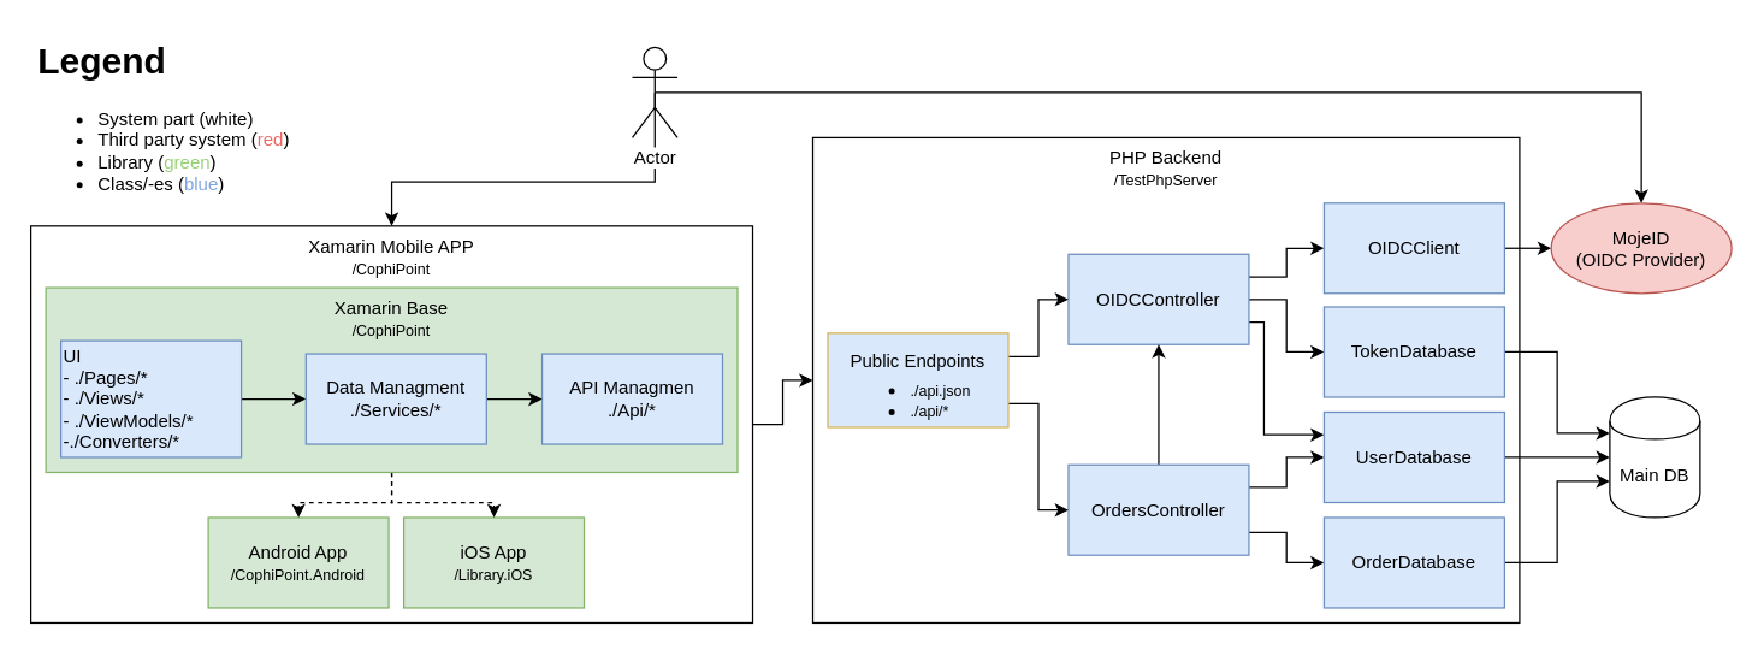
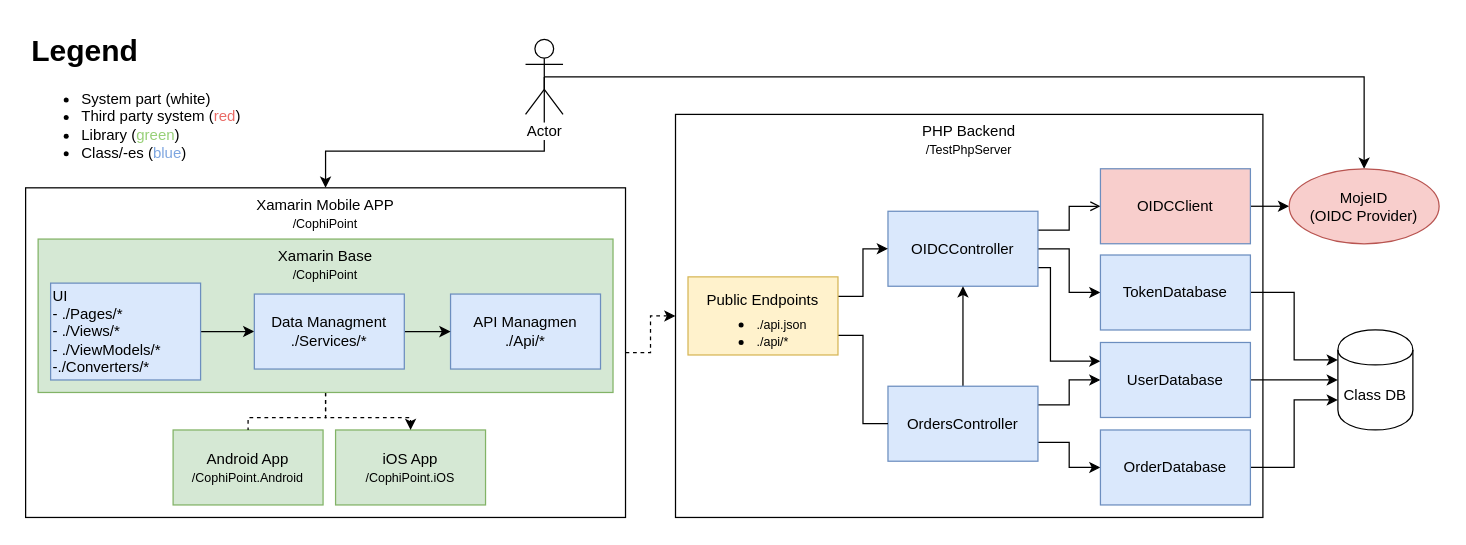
- <mxCell id="10" value="" style="edgeStyle=orthogonalEdgeStyle;rounded=0;orthogonalLoop=1;jettySize=auto;html=1;exitX=1;exitY=0.25;exitDx=0;exitDy=0;" edge="1" parent="1" source="13" target="15"><mxGeometry relative="1" as="geometry" /></mxCell>
+ <mxCell id="10" value="" style="edgeStyle=orthogonalEdgeStyle;rounded=0;orthogonalLoop=1;jettySize=auto;html=1;exitX=1;exitY=0.25;exitDx=0;exitDy=0;endArrow=open;" edge="1" parent="1" source="13" target="15"><mxGeometry relative="1" as="geometry" /></mxCell>
- <mxCell id="15" value="OIDCClient" style="rounded=0;whiteSpace=wrap;html=1;fillColor=#dae8fc;strokeColor=#6c8ebf;" vertex="1" parent="1"><mxGeometry x="880" y="134.5" width="120" height="60" as="geometry" /></mxCell>
+ <mxCell id="15" value="OIDCClient" style="rounded=0;whiteSpace=wrap;html=1;fillColor=#f8cecc;strokeColor=#6c8ebf;" vertex="1" parent="1"><mxGeometry x="880" y="134.5" width="120" height="60" as="geometry" /></mxCell>
- <mxCell id="34" value="&lt;p style=&quot;line-height: 0%&quot;&gt;Public Endpoints&lt;br&gt;&lt;/p&gt;&lt;ul&gt;&lt;li style=&quot;text-align: left&quot;&gt;&lt;span style=&quot;font-size: 10px&quot;&gt;./api.json&lt;/span&gt;&lt;br&gt;&lt;/li&gt;&lt;li style=&quot;text-align: left&quot;&gt;&lt;span style=&quot;font-size: 10px&quot;&gt;./api/*&lt;br&gt;&lt;/span&gt;&lt;/li&gt;&lt;/ul&gt;&lt;p&gt;&lt;/p&gt;" style="rounded=0;whiteSpace=wrap;html=1;verticalAlign=top;fillColor=#dae8fc;strokeColor=#d6b656;" vertex="1" parent="1"><mxGeometry x="550" y="221" width="120" height="62.5" as="geometry" /></mxCell>
+ <mxCell id="34" value="&lt;p style=&quot;line-height: 0%&quot;&gt;Public Endpoints&lt;br&gt;&lt;/p&gt;&lt;ul&gt;&lt;li style=&quot;text-align: left&quot;&gt;&lt;span style=&quot;font-size: 10px&quot;&gt;./api.json&lt;/span&gt;&lt;br&gt;&lt;/li&gt;&lt;li style=&quot;text-align: left&quot;&gt;&lt;span style=&quot;font-size: 10px&quot;&gt;./api/*&lt;br&gt;&lt;/span&gt;&lt;/li&gt;&lt;/ul&gt;&lt;p&gt;&lt;/p&gt;" style="rounded=0;whiteSpace=wrap;html=1;verticalAlign=top;fillColor=#fff2cc;strokeColor=#d6b656;" vertex="1" parent="1"><mxGeometry x="550" y="221" width="120" height="62.5" as="geometry" /></mxCell>
- <mxCell id="5" value="" style="edgeStyle=orthogonalEdgeStyle;rounded=0;orthogonalLoop=1;jettySize=auto;html=1;" edge="1" parent="1" source="6" target="7"><mxGeometry relative="1" as="geometry" /></mxCell>
+ <mxCell id="5" value="" style="edgeStyle=orthogonalEdgeStyle;rounded=0;orthogonalLoop=1;jettySize=auto;html=1;dashed=1;" edge="1" parent="1" source="6" target="7"><mxGeometry relative="1" as="geometry" /></mxCell>
- <mxCell id="27" value="Main DB" style="shape=cylinder;whiteSpace=wrap;html=1;boundedLbl=1;backgroundOutline=1;" vertex="1" parent="1"><mxGeometry x="1070" y="263.5" width="60" height="80" as="geometry" /></mxCell>
+ <mxCell id="27" value="Class DB" style="shape=cylinder;whiteSpace=wrap;html=1;boundedLbl=1;backgroundOutline=1;" vertex="1" parent="1"><mxGeometry x="1070" y="263.5" width="60" height="80" as="geometry" /></mxCell>
- <mxCell id="29" style="edgeStyle=orthogonalEdgeStyle;rounded=0;orthogonalLoop=1;jettySize=auto;html=1;exitX=0.5;exitY=1;exitDx=0;exitDy=0;dashed=1;" edge="1" parent="1" source="31" target="8"><mxGeometry relative="1" as="geometry" /></mxCell>
+ <mxCell id="29" style="edgeStyle=orthogonalEdgeStyle;rounded=0;orthogonalLoop=1;jettySize=auto;html=1;exitX=0.5;exitY=1;exitDx=0;exitDy=0;dashed=1;endArrow=none;" edge="1" parent="1" source="31" target="8"><mxGeometry relative="1" as="geometry" /></mxCell>
- <mxCell id="32" style="edgeStyle=orthogonalEdgeStyle;rounded=0;orthogonalLoop=1;jettySize=auto;html=1;exitX=1;exitY=0.75;exitDx=0;exitDy=0;entryX=0;entryY=0.5;entryDx=0;entryDy=0;" edge="1" parent="1" source="34" target="19"><mxGeometry relative="1" as="geometry" /></mxCell>
+ <mxCell id="32" style="edgeStyle=orthogonalEdgeStyle;rounded=0;orthogonalLoop=1;jettySize=auto;html=1;exitX=1;exitY=0.75;exitDx=0;exitDy=0;entryX=0;entryY=0.5;entryDx=0;entryDy=0;endArrow=none;" edge="1" parent="1" source="34" target="19"><mxGeometry relative="1" as="geometry" /></mxCell>
- <mxCell id="9" value="iOS App&lt;br&gt;&lt;font style=&quot;font-size: 10px&quot;&gt;/Library.iOS&lt;/font&gt;" style="rounded=0;whiteSpace=wrap;html=1;fillColor=#d5e8d4;strokeColor=#82b366;" vertex="1" parent="1"><mxGeometry x="268" y="343.5" width="120" height="60" as="geometry" /></mxCell>
+ <mxCell id="9" value="iOS App&lt;br&gt;&lt;font style=&quot;font-size: 10px&quot;&gt;/CophiPoint.iOS&lt;/font&gt;" style="rounded=0;whiteSpace=wrap;html=1;fillColor=#d5e8d4;strokeColor=#82b366;" vertex="1" parent="1"><mxGeometry x="268" y="343.5" width="120" height="60" as="geometry" /></mxCell>
